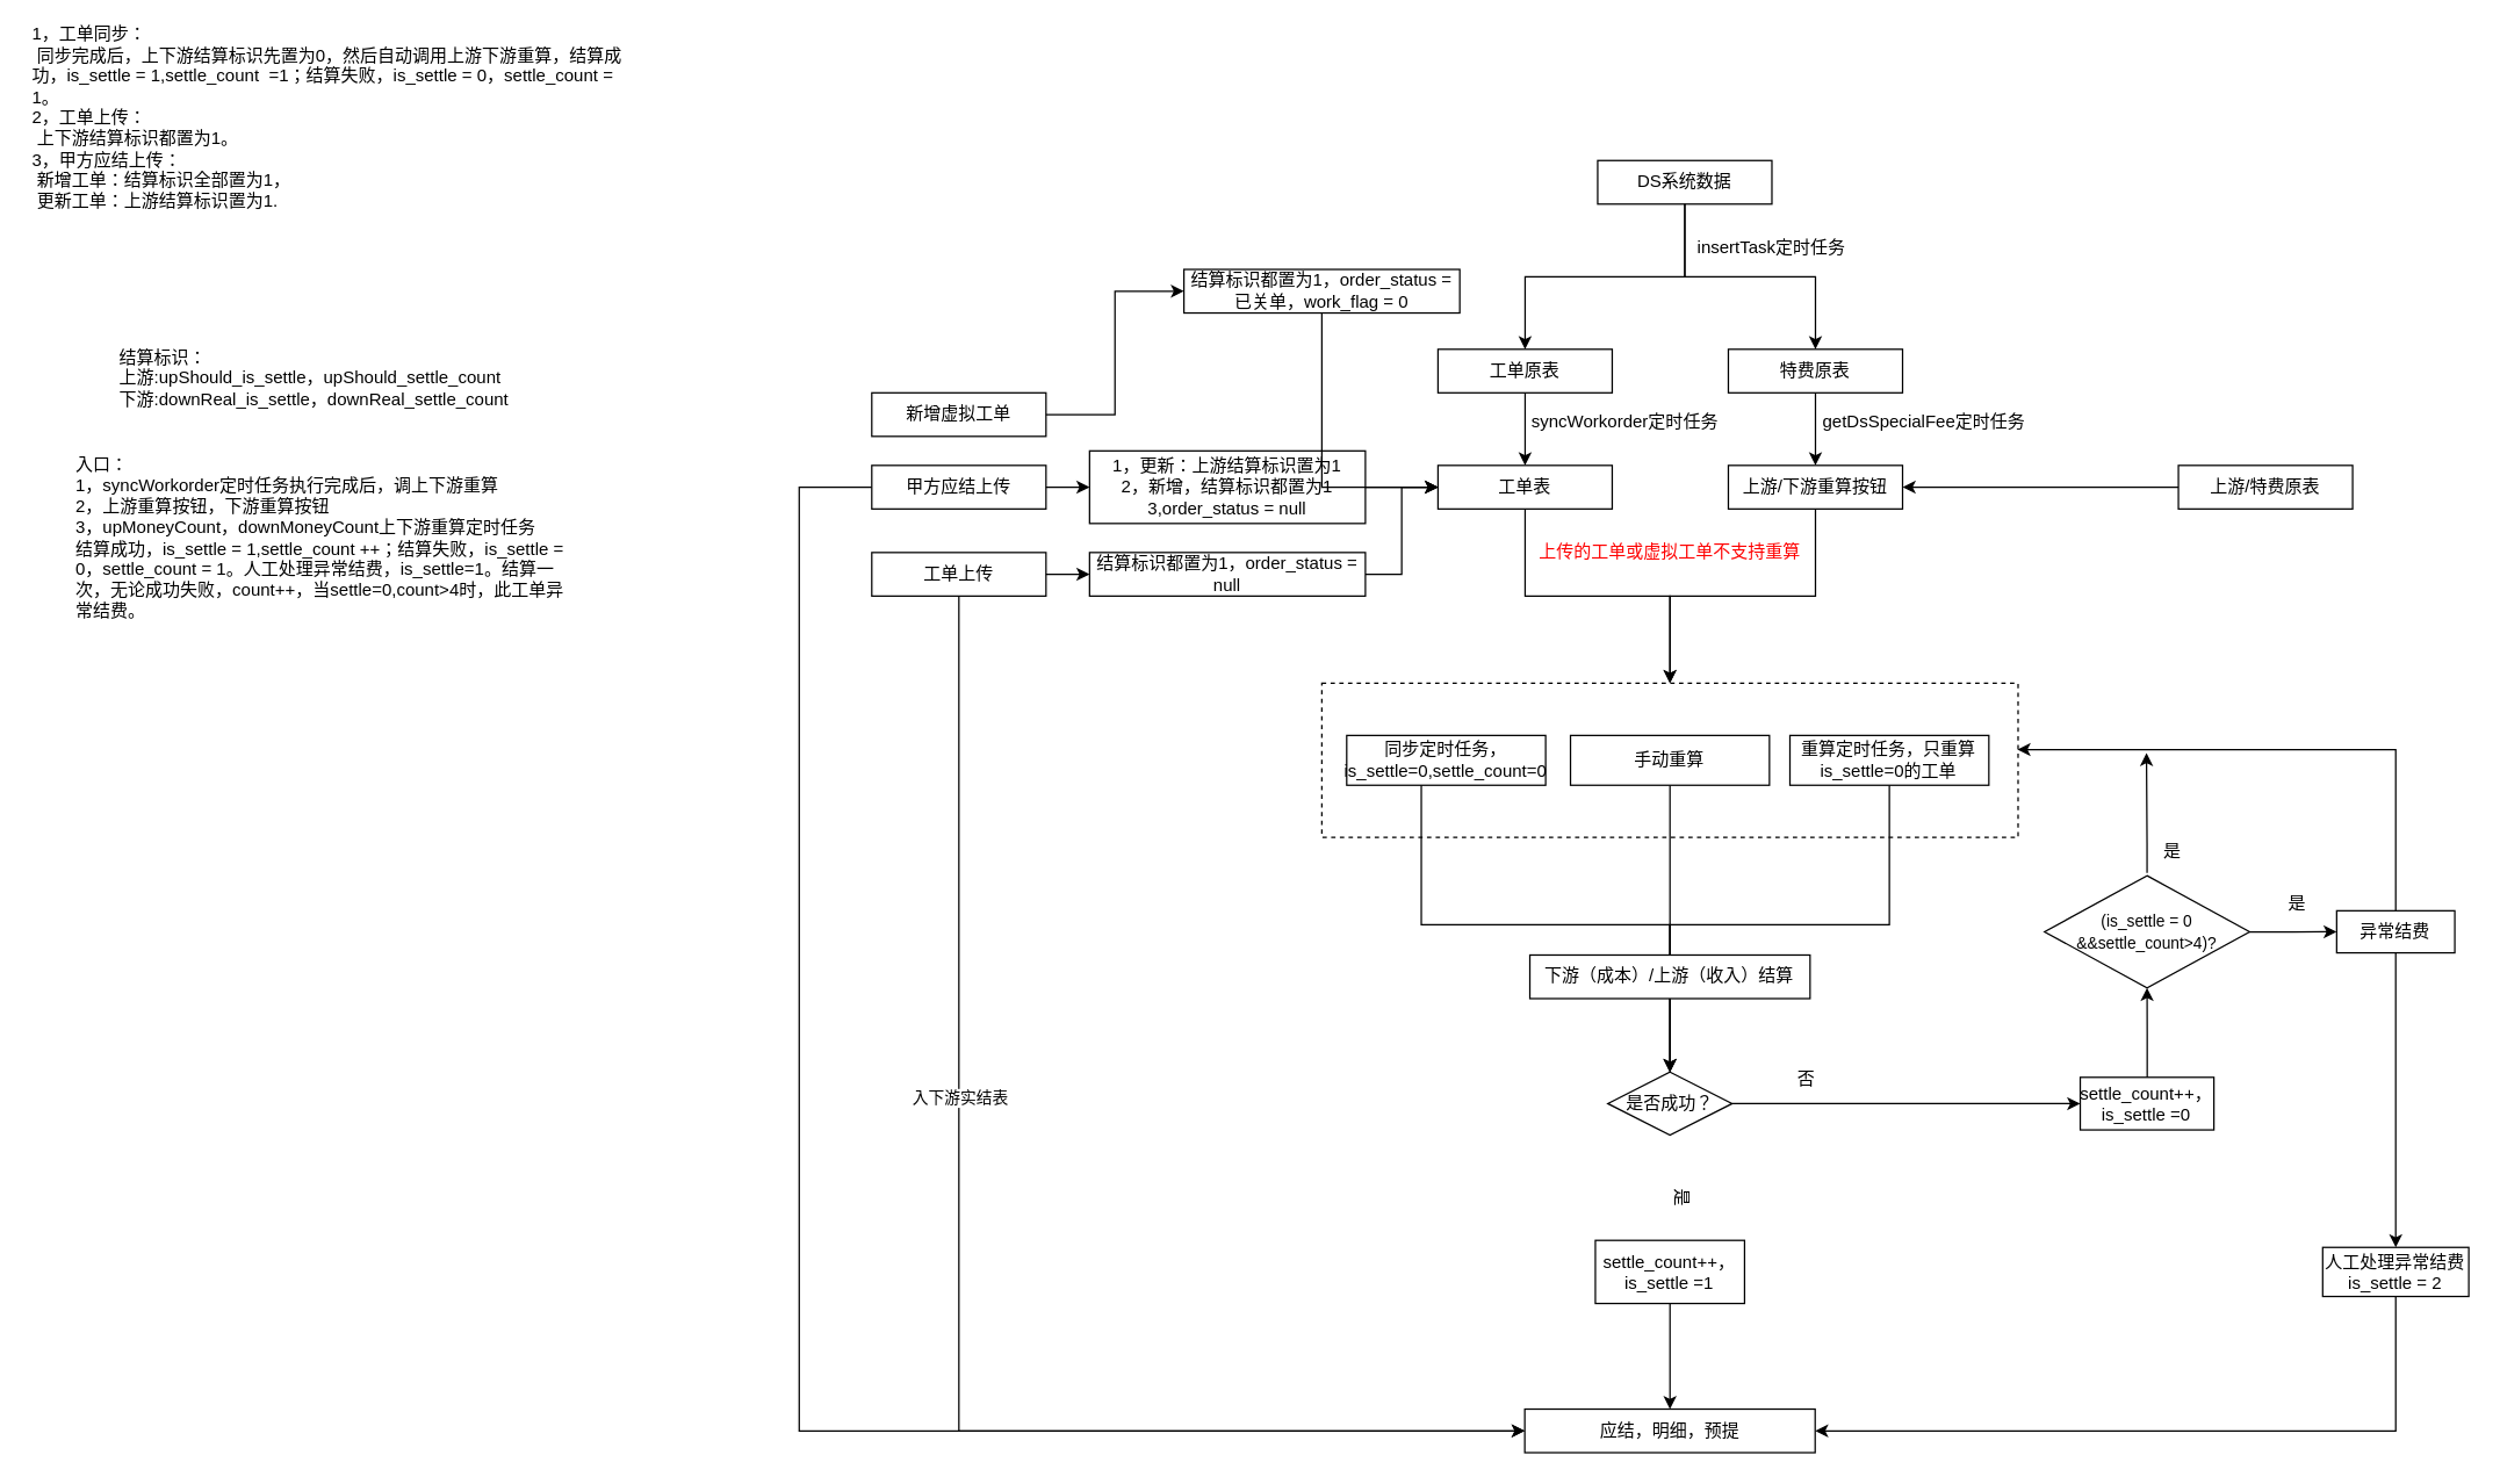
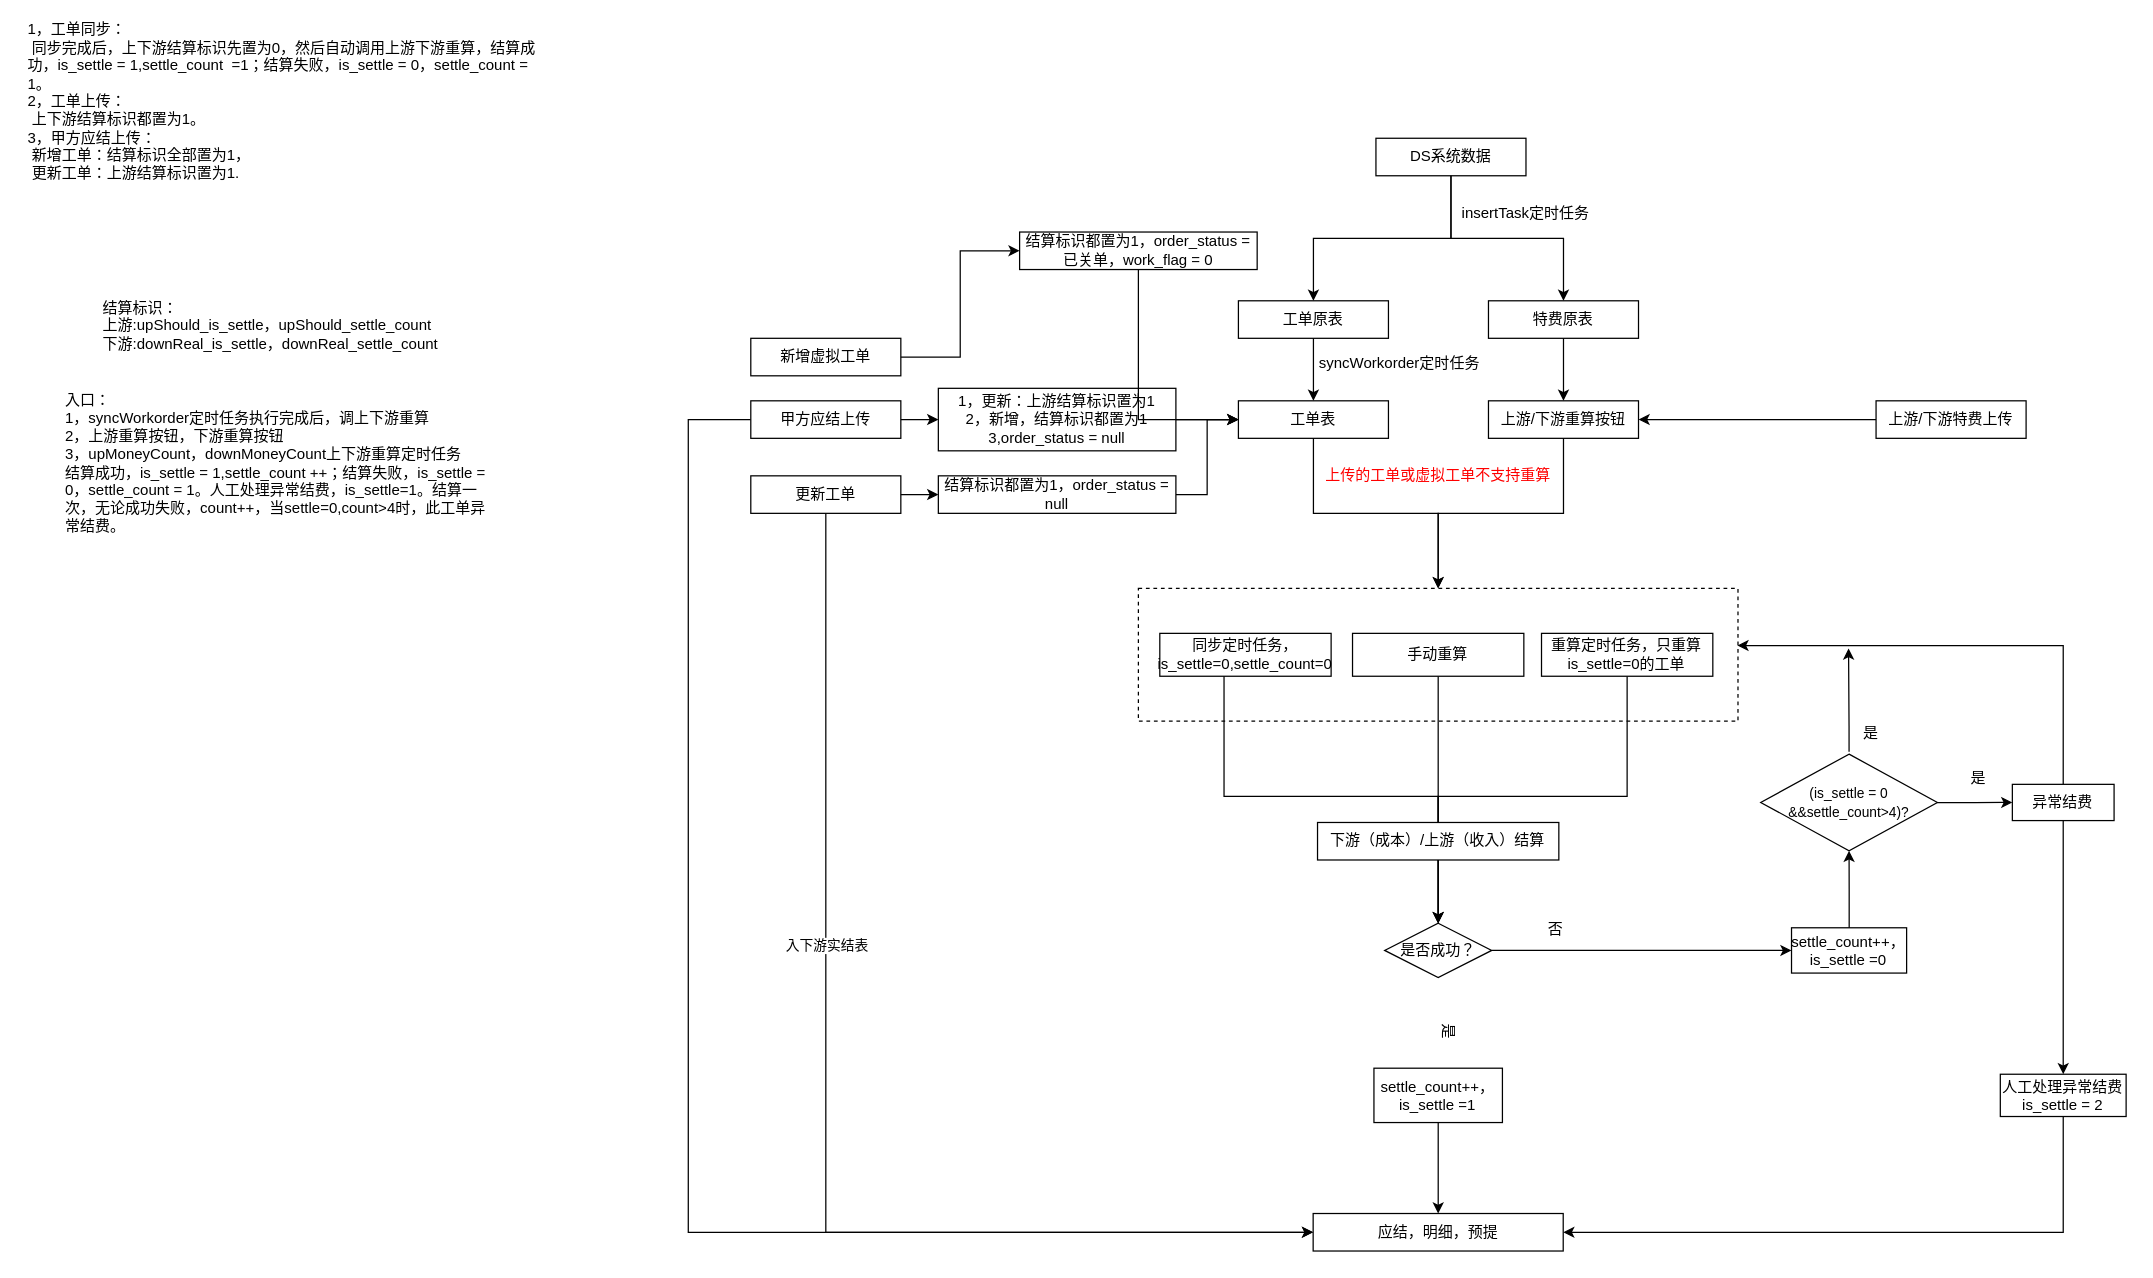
- <mxCell id="24" value="getDsSpecialFee定时任务" style="text;html=1;strokeColor=none;fillColor=none;align=center;verticalAlign=middle;whiteSpace=wrap;rounded=0;" vertex="1" parent="2"><mxGeometry x="1220" y="260" width="170" height="20" as="geometry" /></mxCell>
- <mxCell id="26" value="上游/特费原表" style="rounded=0;whiteSpace=wrap;html=1;" vertex="1" parent="2"><mxGeometry x="1480" y="300" width="120" height="30" as="geometry" /></mxCell>
+ <mxCell id="26" value="上游/下游特费上传" style="rounded=0;whiteSpace=wrap;html=1;" vertex="1" parent="2"><mxGeometry x="1480" y="300" width="120" height="30" as="geometry" /></mxCell>
- <mxCell id="17" value="工单上传" style="rounded=0;whiteSpace=wrap;html=1;" vertex="1" parent="2"><mxGeometry x="580" y="360" width="120" height="30" as="geometry" /></mxCell>
+ <mxCell id="17" value="更新工单" style="rounded=0;whiteSpace=wrap;html=1;" vertex="1" parent="2"><mxGeometry x="580" y="360" width="120" height="30" as="geometry" /></mxCell>
